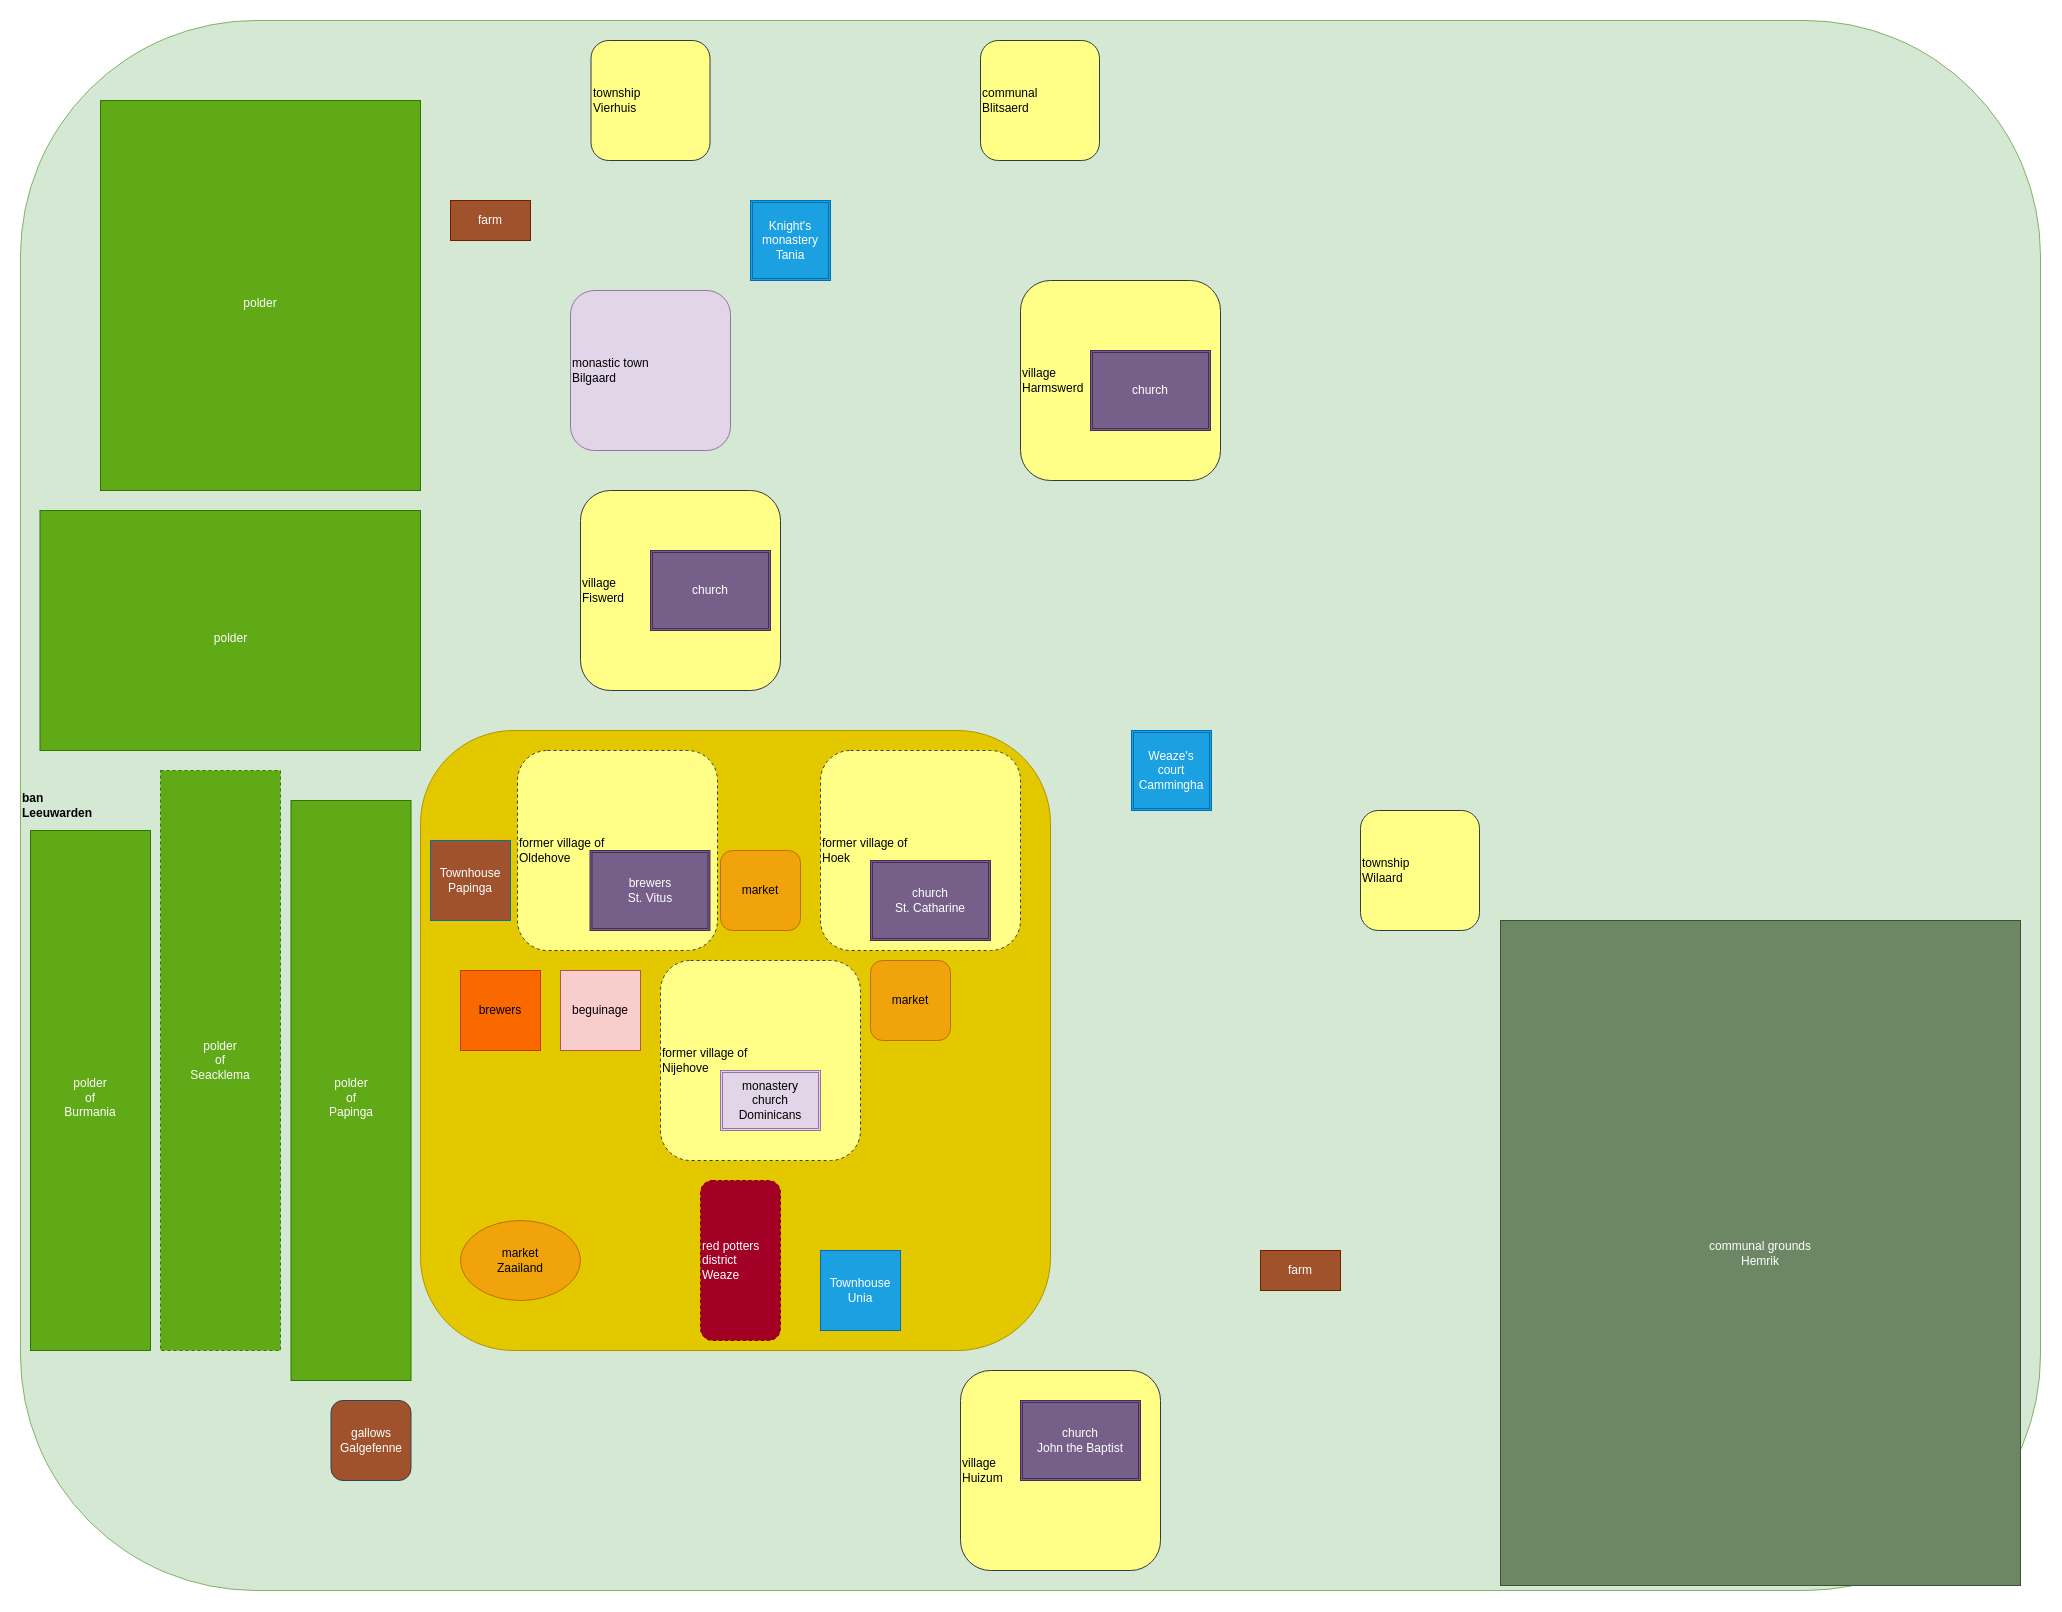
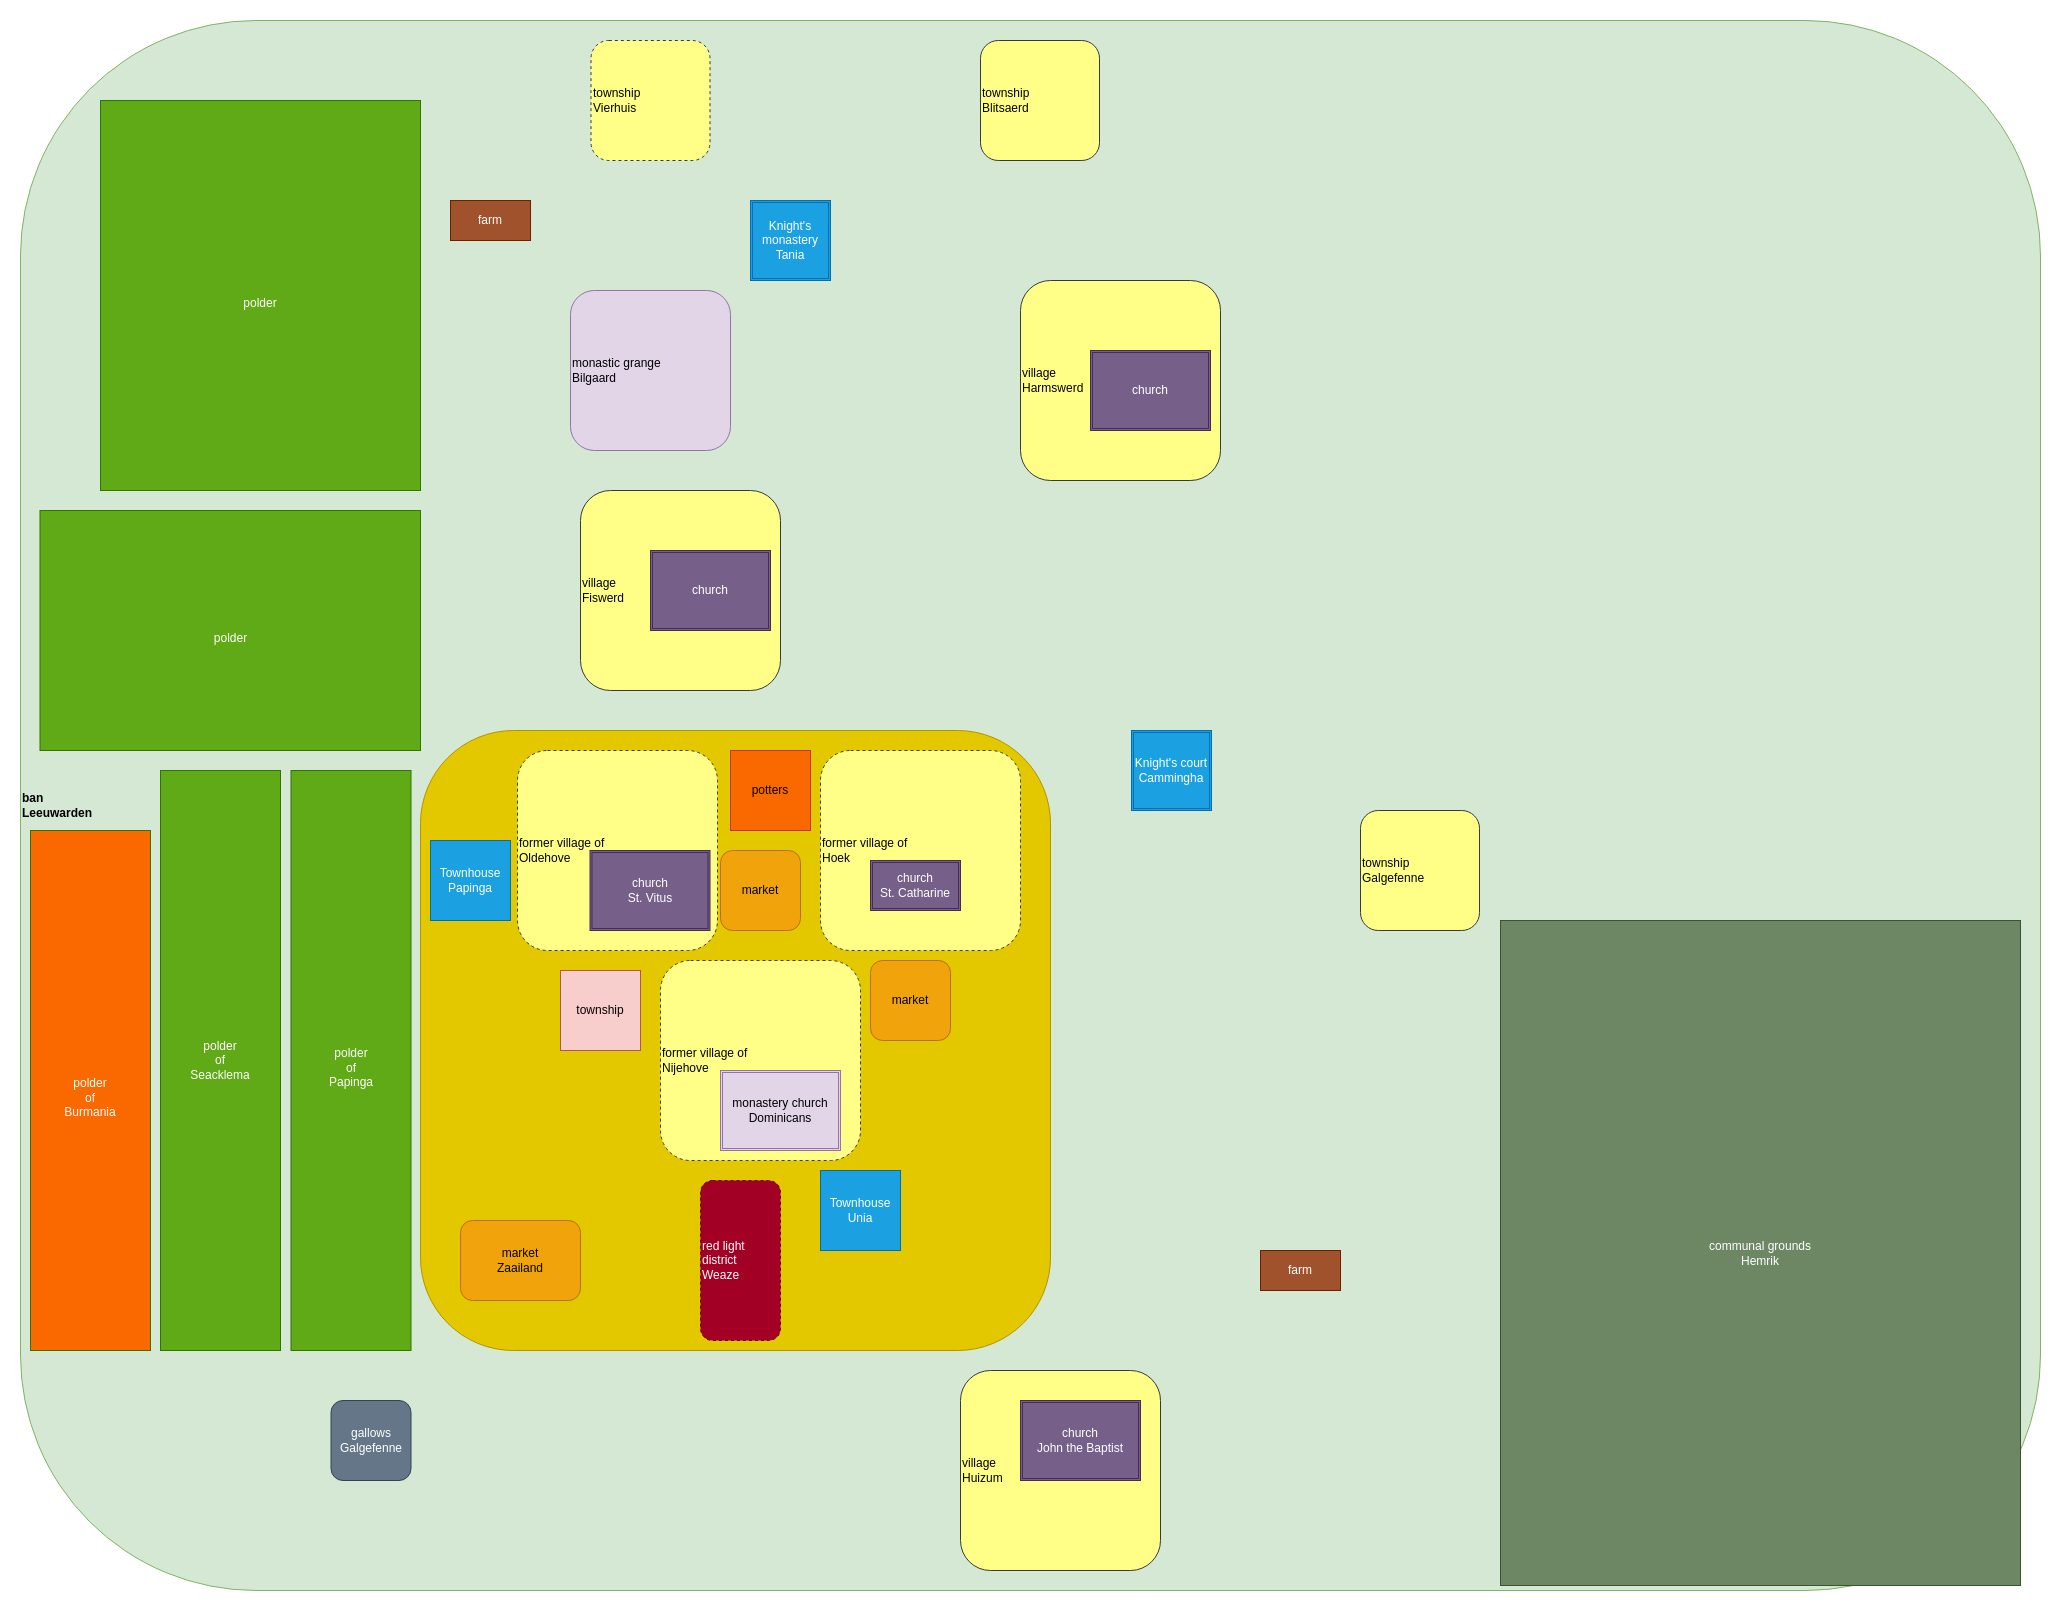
- <mxCell id="23" value="township&lt;br&gt;Vierhuis" style="rounded=1;whiteSpace=wrap;html=1;fillColor=#ffff88;strokeColor=#36393d;align=left;" vertex="1" parent="1"><mxGeometry x="590.5" y="40" width="119" height="120" as="geometry" /></mxCell>
+ <mxCell id="23" value="township&lt;br&gt;Vierhuis" style="rounded=1;whiteSpace=wrap;html=1;fillColor=#ffff88;strokeColor=#36393d;align=left;dashed=1;" vertex="1" parent="1"><mxGeometry x="590.5" y="40" width="119" height="120" as="geometry" /></mxCell>
- <mxCell id="20" value="communal&lt;br&gt;Blitsaerd" style="rounded=1;whiteSpace=wrap;html=1;fillColor=#ffff88;strokeColor=#36393d;align=left;" vertex="1" parent="1"><mxGeometry x="980" y="40" width="119" height="120" as="geometry" /></mxCell>
+ <mxCell id="20" value="township&lt;br&gt;Blitsaerd" style="rounded=1;whiteSpace=wrap;html=1;fillColor=#ffff88;strokeColor=#36393d;align=left;" vertex="1" parent="1"><mxGeometry x="980" y="40" width="119" height="120" as="geometry" /></mxCell>
- <mxCell id="18" value="monastic town&lt;br&gt;Bilgaard" style="rounded=1;whiteSpace=wrap;html=1;fillColor=#e1d5e7;strokeColor=#9673a6;align=left;" vertex="1" parent="1"><mxGeometry x="570" y="290" width="160" height="160" as="geometry" /></mxCell>
+ <mxCell id="18" value="monastic grange&lt;br&gt;Bilgaard" style="rounded=1;whiteSpace=wrap;html=1;fillColor=#e1d5e7;strokeColor=#9673a6;align=left;" vertex="1" parent="1"><mxGeometry x="570" y="290" width="160" height="160" as="geometry" /></mxCell>
- <mxCell id="5" value="Weaze's court&lt;br&gt;Cammingha" style="shape=ext;double=1;whiteSpace=wrap;html=1;aspect=fixed;fillColor=#1ba1e2;strokeColor=#006EAF;fontColor=#ffffff;" vertex="1" parent="1"><mxGeometry x="1131" y="730" width="80" height="80" as="geometry" /></mxCell>
+ <mxCell id="5" value="Knight's court&lt;br&gt;Cammingha" style="shape=ext;double=1;whiteSpace=wrap;html=1;aspect=fixed;fillColor=#1ba1e2;strokeColor=#006EAF;fontColor=#ffffff;" vertex="1" parent="1"><mxGeometry x="1131" y="730" width="80" height="80" as="geometry" /></mxCell>
+ <mxCell id="36" value="potters" style="whiteSpace=wrap;html=1;aspect=fixed;fillColor=#fa6800;strokeColor=#C73500;fontColor=#000000;" vertex="1" parent="1"><mxGeometry x="730" y="750" width="80" height="80" as="geometry" /></mxCell>
- <mxCell id="24" value="township&lt;br&gt;Wilaard" style="rounded=1;whiteSpace=wrap;html=1;fillColor=#ffff88;strokeColor=#36393d;align=left;" vertex="1" parent="1"><mxGeometry x="1360" y="810" width="119" height="120" as="geometry" /></mxCell>
+ <mxCell id="24" value="township&lt;br&gt;Galgefenne" style="rounded=1;whiteSpace=wrap;html=1;fillColor=#ffff88;strokeColor=#36393d;align=left;" vertex="1" parent="1"><mxGeometry x="1360" y="810" width="119" height="120" as="geometry" /></mxCell>
- <mxCell id="7" value="Townhouse Papinga" style="whiteSpace=wrap;html=1;aspect=fixed;fillColor=#a0522d;strokeColor=#006EAF;fontColor=#ffffff;" vertex="1" parent="1"><mxGeometry x="430" y="840" width="80" height="80" as="geometry" /></mxCell>
+ <mxCell id="7" value="Townhouse Papinga" style="whiteSpace=wrap;html=1;aspect=fixed;fillColor=#1ba1e2;strokeColor=#006EAF;fontColor=#ffffff;" vertex="1" parent="1"><mxGeometry x="430" y="840" width="80" height="80" as="geometry" /></mxCell>
- <mxCell id="13" value="brewers&lt;br&gt;St. Vitus" style="shape=ext;double=1;rounded=0;whiteSpace=wrap;html=1;fillColor=#76608a;strokeColor=#432D57;fontColor=#ffffff;" vertex="1" parent="1"><mxGeometry x="589.5" y="850" width="120" height="80" as="geometry" /></mxCell>
+ <mxCell id="13" value="church&lt;br&gt;St. Vitus" style="shape=ext;double=1;rounded=0;whiteSpace=wrap;html=1;fillColor=#76608a;strokeColor=#432D57;fontColor=#ffffff;" vertex="1" parent="1"><mxGeometry x="589.5" y="850" width="120" height="80" as="geometry" /></mxCell>
- <mxCell id="17" value="church&lt;br&gt;St. Catharine" style="shape=ext;double=1;rounded=0;whiteSpace=wrap;html=1;fillColor=#76608a;strokeColor=#432D57;fontColor=#ffffff;" vertex="1" parent="1"><mxGeometry x="870" y="860" width="120" height="80" as="geometry" /></mxCell>
+ <mxCell id="17" value="church&lt;br&gt;St. Catharine" style="shape=ext;double=1;rounded=0;whiteSpace=wrap;html=1;fillColor=#76608a;strokeColor=#432D57;fontColor=#ffffff;" vertex="1" parent="1"><mxGeometry x="870" y="860" width="90" height="50" as="geometry" /></mxCell>
- <mxCell id="38" value="brewers" style="whiteSpace=wrap;html=1;aspect=fixed;fillColor=#fa6800;strokeColor=#C73500;fontColor=#000000;" vertex="1" parent="1"><mxGeometry x="460" y="970" width="80" height="80" as="geometry" /></mxCell>
- <mxCell id="37" value="beguinage" style="whiteSpace=wrap;html=1;aspect=fixed;fillColor=#f8cecc;strokeColor=#b85450;" vertex="1" parent="1"><mxGeometry x="560" y="970" width="80" height="80" as="geometry" /></mxCell>
+ <mxCell id="37" value="township" style="whiteSpace=wrap;html=1;aspect=fixed;fillColor=#f8cecc;strokeColor=#b85450;" vertex="1" parent="1"><mxGeometry x="560" y="970" width="80" height="80" as="geometry" /></mxCell>
- <mxCell id="29" value="polder&lt;br&gt;of&lt;br&gt;Seacklema" style="rounded=0;whiteSpace=wrap;html=1;shadow=0;glass=0;fillColor=#60a917;fontColor=#ffffff;strokeColor=#2D7600;dashed=1;" vertex="1" parent="1"><mxGeometry x="160" y="770" width="120" height="580" as="geometry" /></mxCell>
+ <mxCell id="29" value="polder&lt;br&gt;of&lt;br&gt;Seacklema" style="rounded=0;whiteSpace=wrap;html=1;shadow=0;glass=0;fillColor=#60a917;fontColor=#ffffff;strokeColor=#2D7600;" vertex="1" parent="1"><mxGeometry x="160" y="770" width="120" height="580" as="geometry" /></mxCell>
- <mxCell id="30" value="&lt;br&gt;polder&lt;br&gt;of&lt;br&gt;Burmania" style="rounded=0;whiteSpace=wrap;html=1;shadow=0;glass=0;fillColor=#60a917;fontColor=#ffffff;strokeColor=#2D7600;" vertex="1" parent="1"><mxGeometry x="30" y="830" width="120" height="520" as="geometry" /></mxCell>
+ <mxCell id="30" value="&lt;br&gt;polder&lt;br&gt;of&lt;br&gt;Burmania" style="rounded=0;whiteSpace=wrap;html=1;shadow=0;glass=0;fillColor=#fa6800;fontColor=#ffffff;strokeColor=#2D7600;" vertex="1" parent="1"><mxGeometry x="30" y="830" width="120" height="520" as="geometry" /></mxCell>
- <mxCell id="26" value="&lt;br&gt;polder&lt;br&gt;of&lt;br&gt;Papinga" style="rounded=0;whiteSpace=wrap;html=1;shadow=0;glass=0;fillColor=#60a917;fontColor=#ffffff;strokeColor=#2D7600;" vertex="1" parent="1"><mxGeometry x="290.5" y="800" width="120" height="580" as="geometry" /></mxCell>
+ <mxCell id="26" value="&lt;br&gt;polder&lt;br&gt;of&lt;br&gt;Papinga" style="rounded=0;whiteSpace=wrap;html=1;shadow=0;glass=0;fillColor=#60a917;fontColor=#ffffff;strokeColor=#2D7600;" vertex="1" parent="1"><mxGeometry x="290.5" y="770" width="120" height="580" as="geometry" /></mxCell>
- <mxCell id="16" value="monastery church&lt;br&gt;Dominicans" style="shape=ext;double=1;rounded=0;whiteSpace=wrap;html=1;fillColor=#e1d5e7;strokeColor=#9673a6;" vertex="1" parent="1"><mxGeometry x="720" y="1070" width="100" height="60" as="geometry" /></mxCell>
+ <mxCell id="16" value="monastery church&lt;br&gt;Dominicans" style="shape=ext;double=1;rounded=0;whiteSpace=wrap;html=1;fillColor=#e1d5e7;strokeColor=#9673a6;" vertex="1" parent="1"><mxGeometry x="720" y="1070" width="120" height="80" as="geometry" /></mxCell>
- <mxCell id="35" value="market&lt;br&gt;Zaailand" style="ellipse;whiteSpace=wrap;html=1;shadow=0;glass=0;fillColor=#f0a30a;fontColor=#000000;strokeColor=#BD7000;" vertex="1" parent="1"><mxGeometry x="460" y="1220" width="120" height="80" as="geometry" /></mxCell>
+ <mxCell id="35" value="market&lt;br&gt;Zaailand" style="rounded=1;whiteSpace=wrap;html=1;shadow=0;glass=0;fillColor=#f0a30a;fontColor=#000000;strokeColor=#BD7000;" vertex="1" parent="1"><mxGeometry x="460" y="1220" width="120" height="80" as="geometry" /></mxCell>
- <mxCell id="19" value="red potters district&lt;br&gt;Weaze" style="rounded=1;whiteSpace=wrap;html=1;dashed=1;fillColor=#a20025;strokeColor=#6F0000;align=left;fontColor=#ffffff;" vertex="1" parent="1"><mxGeometry x="700" y="1180" width="80" height="160" as="geometry" /></mxCell>
+ <mxCell id="19" value="red light district&lt;br&gt;Weaze" style="rounded=1;whiteSpace=wrap;html=1;dashed=1;fillColor=#a20025;strokeColor=#6F0000;align=left;fontColor=#ffffff;" vertex="1" parent="1"><mxGeometry x="700" y="1180" width="80" height="160" as="geometry" /></mxCell>
- <mxCell id="6" value="Townhouse Unia" style="whiteSpace=wrap;html=1;aspect=fixed;fillColor=#1ba1e2;strokeColor=#006EAF;fontColor=#ffffff;" vertex="1" parent="1"><mxGeometry x="820" y="1250" width="80" height="80" as="geometry" /></mxCell>
+ <mxCell id="6" value="Townhouse Unia" style="whiteSpace=wrap;html=1;aspect=fixed;fillColor=#1ba1e2;strokeColor=#006EAF;fontColor=#ffffff;" vertex="1" parent="1"><mxGeometry x="820" y="1170" width="80" height="80" as="geometry" /></mxCell>
- <mxCell id="39" value="gallows&lt;br&gt;Galgefenne" style="rounded=1;whiteSpace=wrap;html=1;shadow=0;glass=0;fillColor=#a0522d;fontColor=#ffffff;strokeColor=#314354;" vertex="1" parent="1"><mxGeometry x="330.5" y="1400" width="80" height="80" as="geometry" /></mxCell>
+ <mxCell id="39" value="gallows&lt;br&gt;Galgefenne" style="rounded=1;whiteSpace=wrap;html=1;shadow=0;glass=0;fillColor=#647687;fontColor=#ffffff;strokeColor=#314354;" vertex="1" parent="1"><mxGeometry x="330.5" y="1400" width="80" height="80" as="geometry" /></mxCell>
